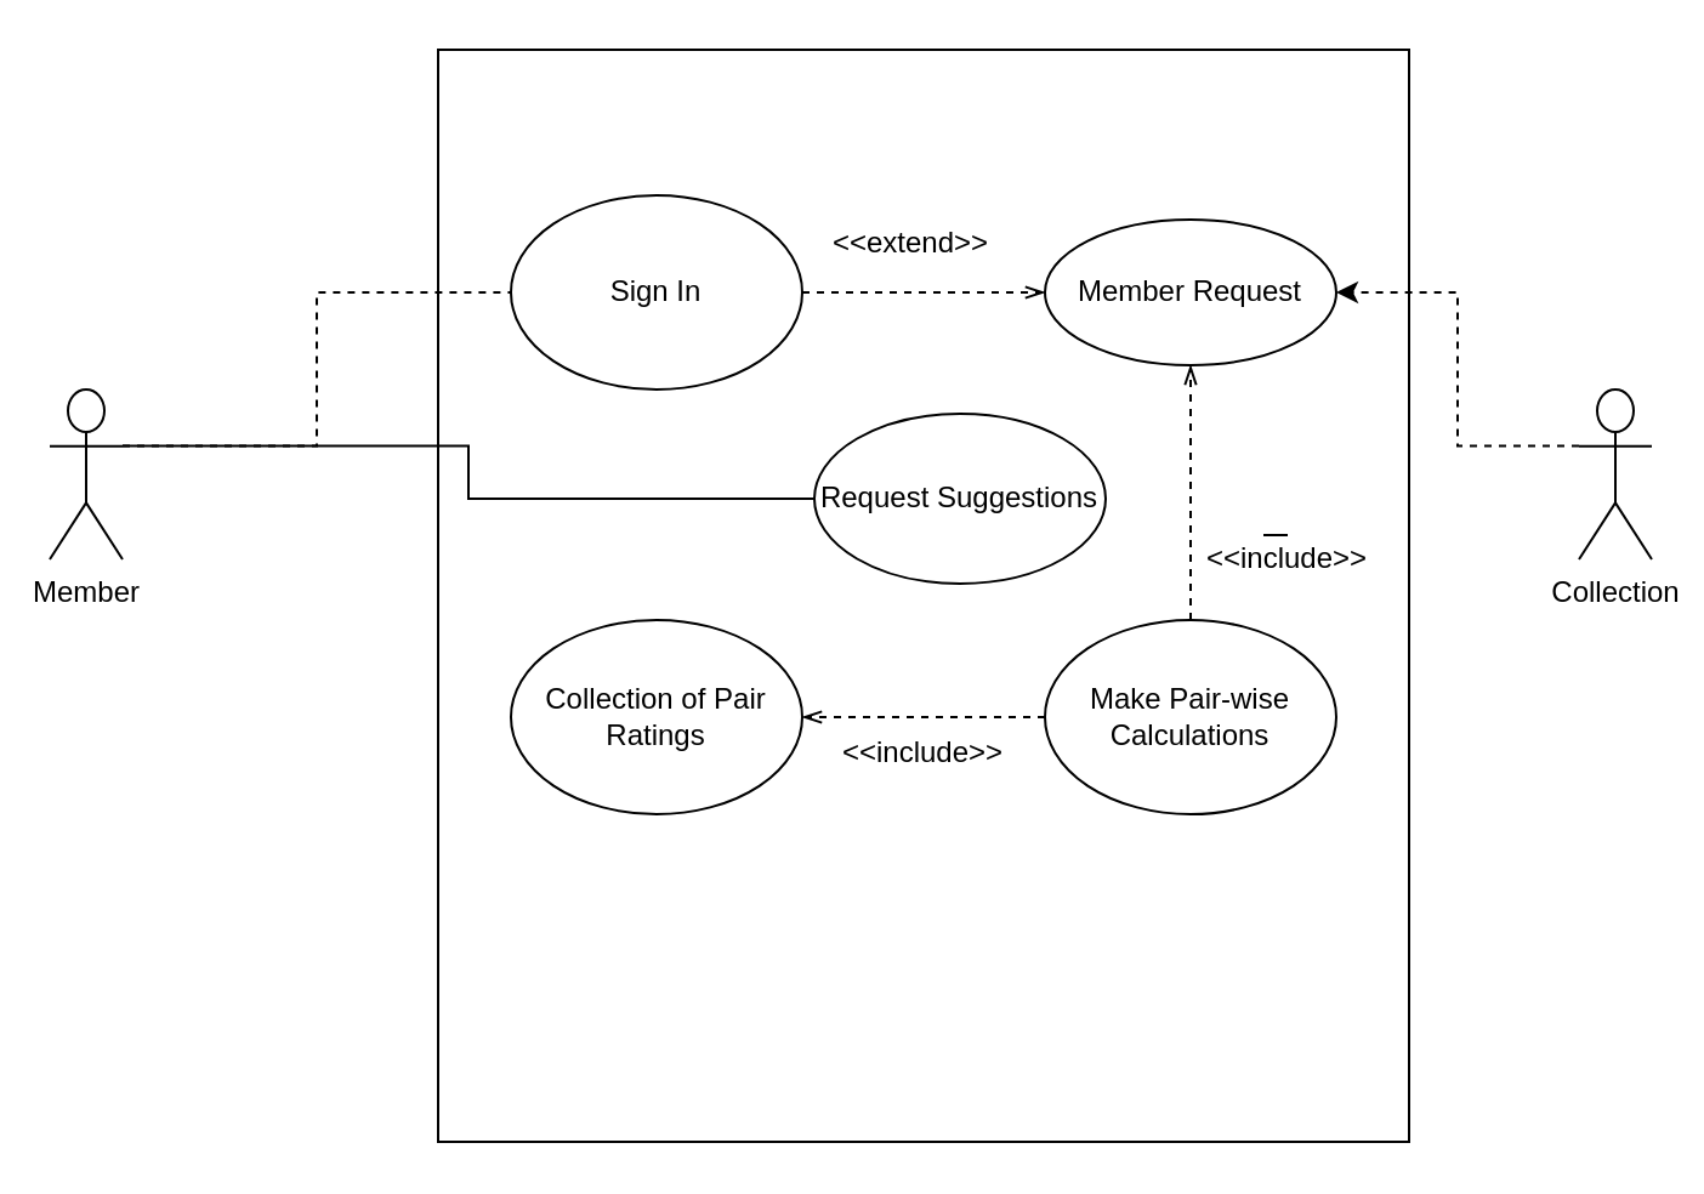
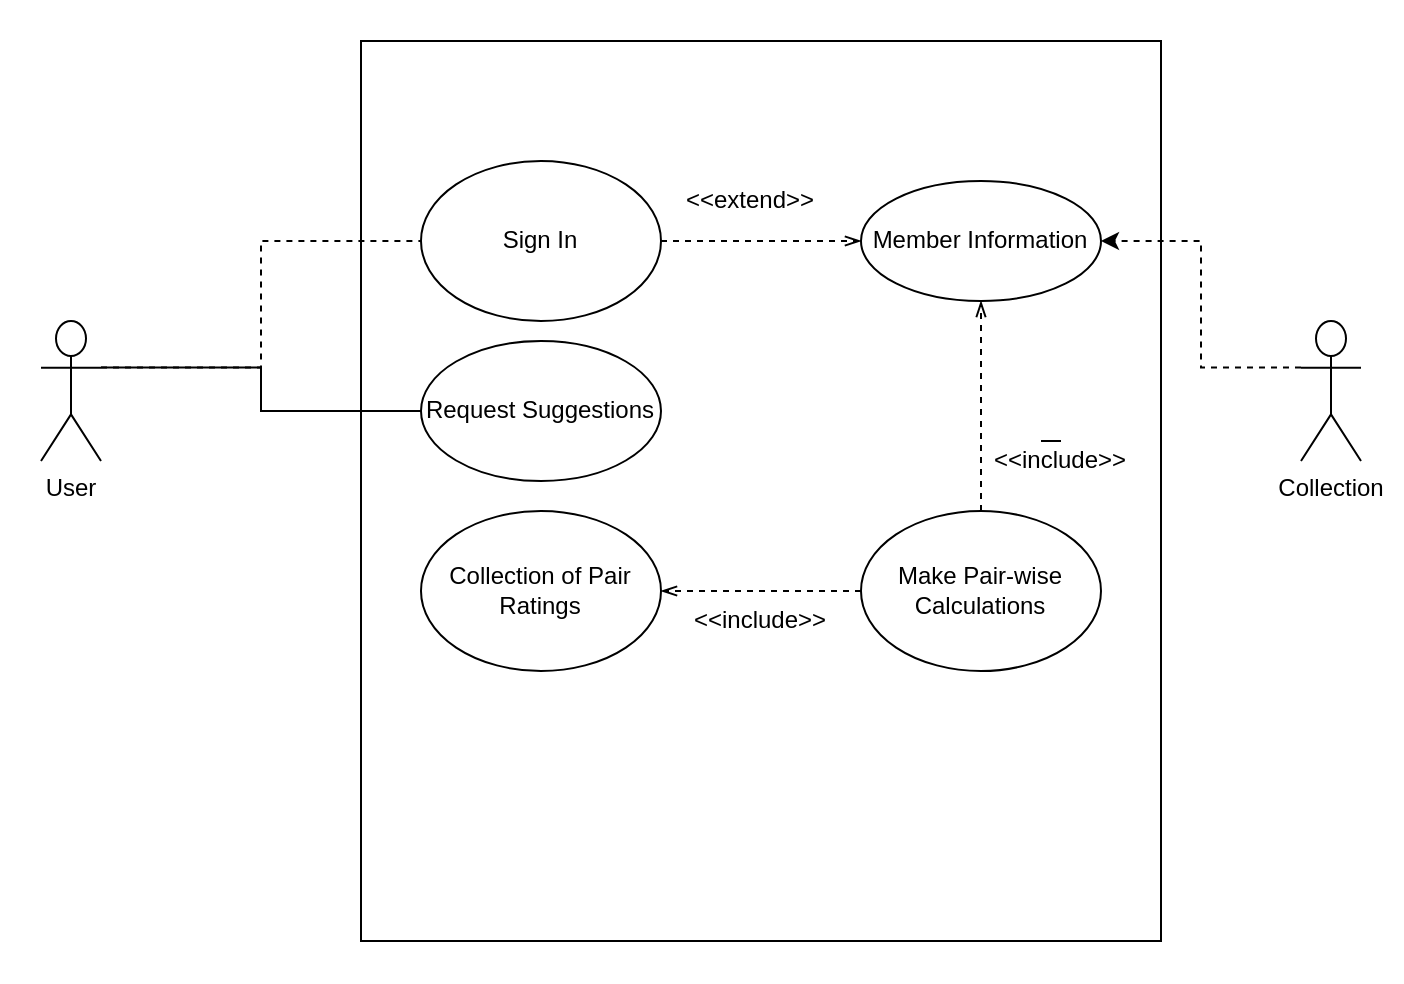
- <mxCell id="7" value="Member Request" style="ellipse;whiteSpace=wrap;html=1;" parent="1" vertex="1"><mxGeometry x="430" y="90" width="120" height="60" as="geometry" /></mxCell>
+ <mxCell id="7" value="Member Information" style="ellipse;whiteSpace=wrap;html=1;" parent="1" vertex="1"><mxGeometry x="430" y="90" width="120" height="60" as="geometry" /></mxCell>
- <mxCell id="6" value="Request Suggestions" style="ellipse;whiteSpace=wrap;html=1;" parent="1" vertex="1"><mxGeometry x="335" y="170" width="120" height="70" as="geometry" /></mxCell>
+ <mxCell id="6" value="Request Suggestions" style="ellipse;whiteSpace=wrap;html=1;" parent="1" vertex="1"><mxGeometry x="210" y="170" width="120" height="70" as="geometry" /></mxCell>
- <mxCell id="5" value="Member" style="shape=umlActor;verticalLabelPosition=bottom;verticalAlign=top;html=1;outlineConnect=0;" parent="1" vertex="1"><mxGeometry x="20" y="160" width="30" height="70" as="geometry" /></mxCell>
+ <mxCell id="5" value="User" style="shape=umlActor;verticalLabelPosition=bottom;verticalAlign=top;html=1;outlineConnect=0;" parent="1" vertex="1"><mxGeometry x="20" y="160" width="30" height="70" as="geometry" /></mxCell>
